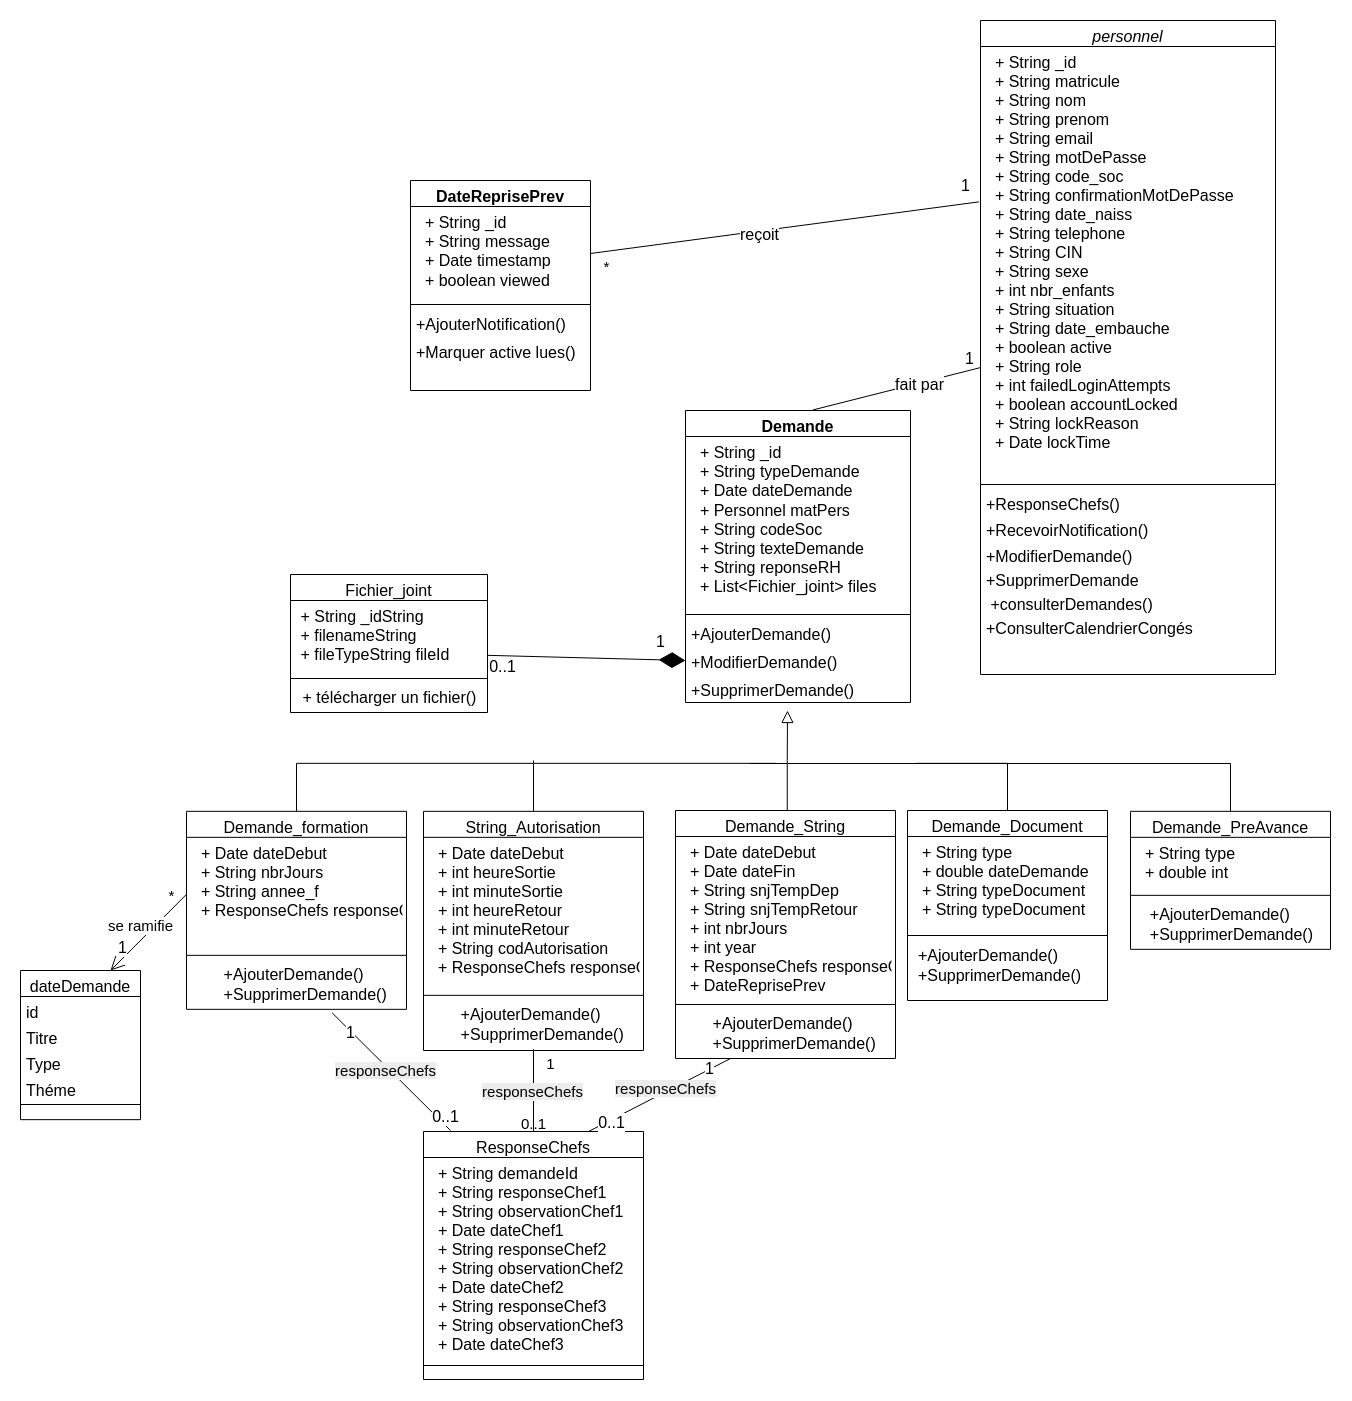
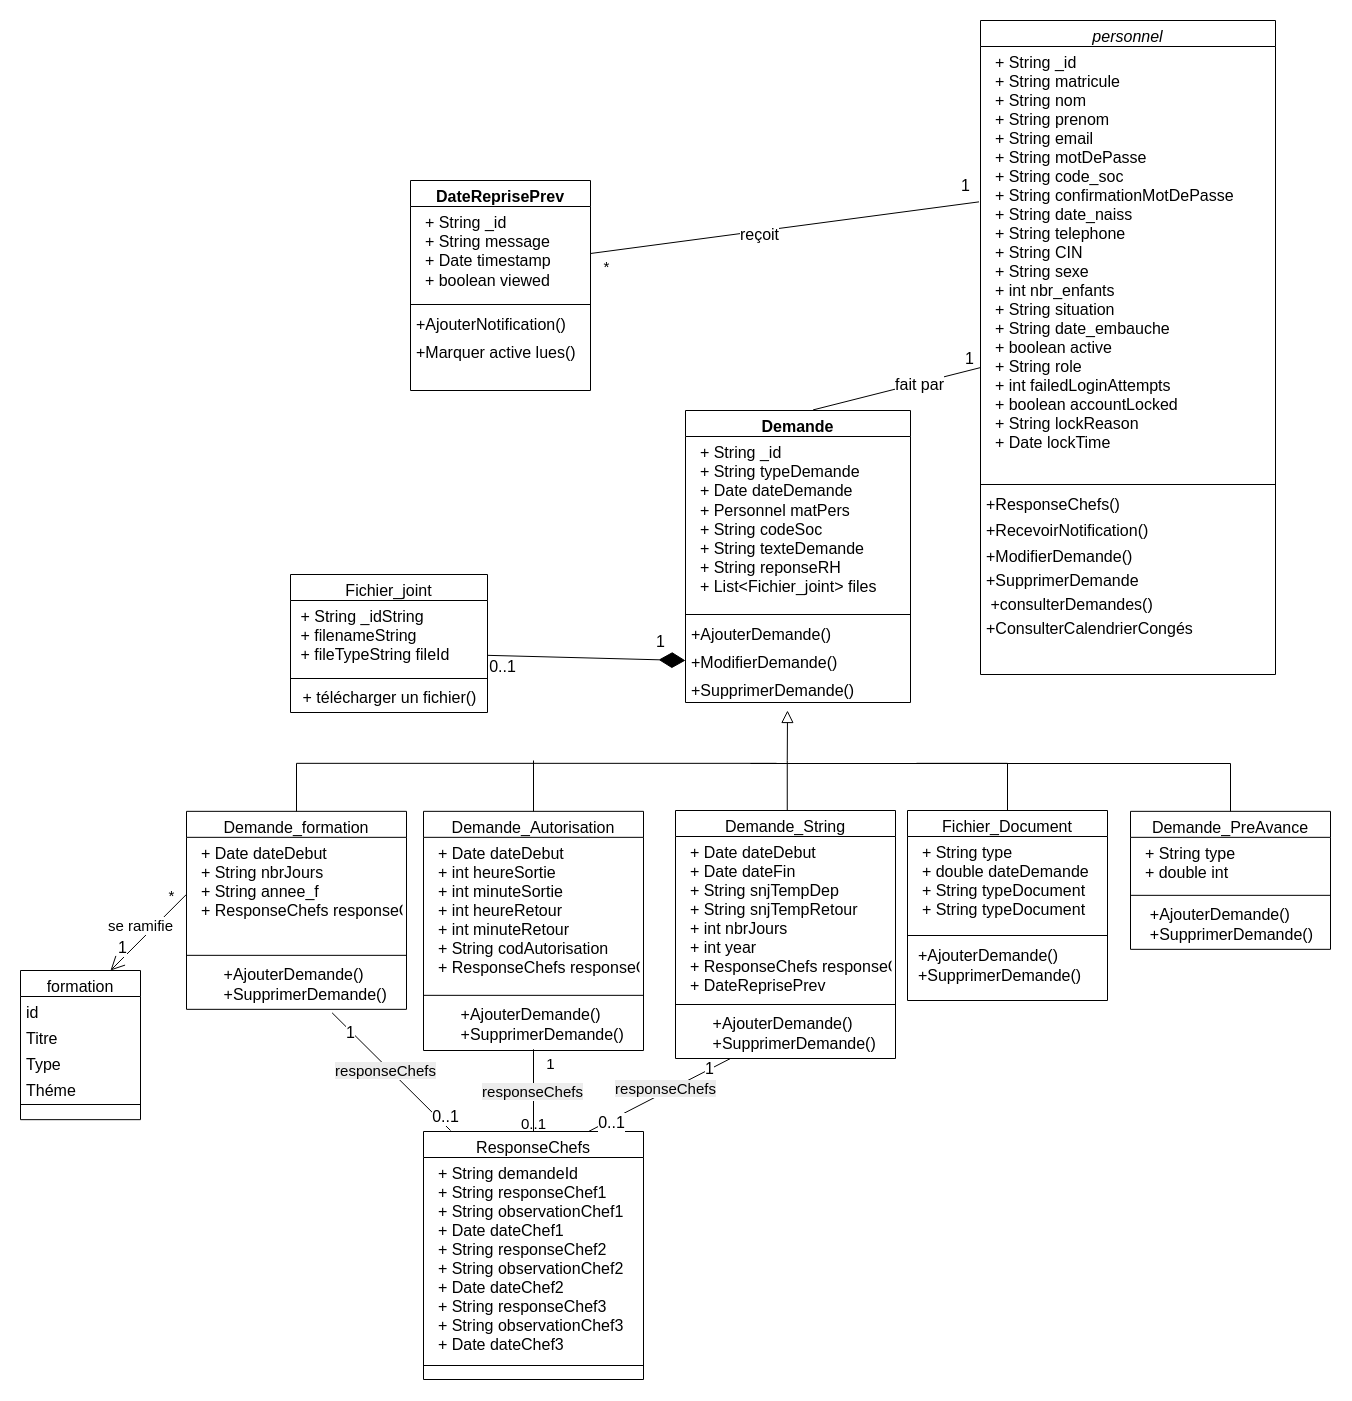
- <mxCell id="28" value="String_Autorisation" style="swimlane;fontStyle=0;align=center;verticalAlign=top;childLayout=stackLayout;horizontal=1;startSize=26;horizontalStack=0;resizeParent=1;resizeLast=0;collapsible=1;marginBottom=0;rounded=0;shadow=0;strokeWidth=1;fontSize=16;" parent="1" vertex="1"><mxGeometry x="423" y="810.83" width="220" height="239.17" as="geometry"><mxRectangle x="130" y="380" width="160" height="26" as="alternateBounds" /></mxGeometry></mxCell>
+ <mxCell id="28" value="Demande_Autorisation" style="swimlane;fontStyle=0;align=center;verticalAlign=top;childLayout=stackLayout;horizontal=1;startSize=26;horizontalStack=0;resizeParent=1;resizeLast=0;collapsible=1;marginBottom=0;rounded=0;shadow=0;strokeWidth=1;fontSize=16;" parent="1" vertex="1"><mxGeometry x="423" y="810.83" width="220" height="239.17" as="geometry"><mxRectangle x="130" y="380" width="160" height="26" as="alternateBounds" /></mxGeometry></mxCell>
- <mxCell id="57" value="Demande_Document" style="swimlane;fontStyle=0;align=center;verticalAlign=top;childLayout=stackLayout;horizontal=1;startSize=26;horizontalStack=0;resizeParent=1;resizeLast=0;collapsible=1;marginBottom=0;rounded=0;shadow=0;strokeWidth=1;fontSize=16;" parent="1" vertex="1"><mxGeometry x="907" y="810" width="200" height="190" as="geometry"><mxRectangle x="130" y="380" width="160" height="26" as="alternateBounds" /></mxGeometry></mxCell>
+ <mxCell id="57" value="Fichier_Document" style="swimlane;fontStyle=0;align=center;verticalAlign=top;childLayout=stackLayout;horizontal=1;startSize=26;horizontalStack=0;resizeParent=1;resizeLast=0;collapsible=1;marginBottom=0;rounded=0;shadow=0;strokeWidth=1;fontSize=16;" parent="1" vertex="1"><mxGeometry x="907" y="810" width="200" height="190" as="geometry"><mxRectangle x="130" y="380" width="160" height="26" as="alternateBounds" /></mxGeometry></mxCell>
- <mxCell id="15" value="dateDemande" style="swimlane;fontStyle=0;align=center;verticalAlign=top;childLayout=stackLayout;horizontal=1;startSize=26;horizontalStack=0;resizeParent=1;resizeLast=0;collapsible=1;marginBottom=0;rounded=0;shadow=0;strokeWidth=1;fontSize=16;" parent="1" vertex="1"><mxGeometry x="20" y="970" width="120" height="149.17" as="geometry"><mxRectangle x="130" y="380" width="160" height="26" as="alternateBounds" /></mxGeometry></mxCell>
+ <mxCell id="15" value="formation" style="swimlane;fontStyle=0;align=center;verticalAlign=top;childLayout=stackLayout;horizontal=1;startSize=26;horizontalStack=0;resizeParent=1;resizeLast=0;collapsible=1;marginBottom=0;rounded=0;shadow=0;strokeWidth=1;fontSize=16;" parent="1" vertex="1"><mxGeometry x="20" y="970" width="120" height="149.17" as="geometry"><mxRectangle x="130" y="380" width="160" height="26" as="alternateBounds" /></mxGeometry></mxCell>
